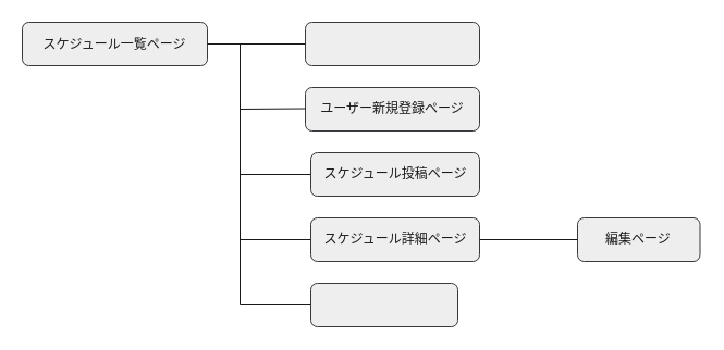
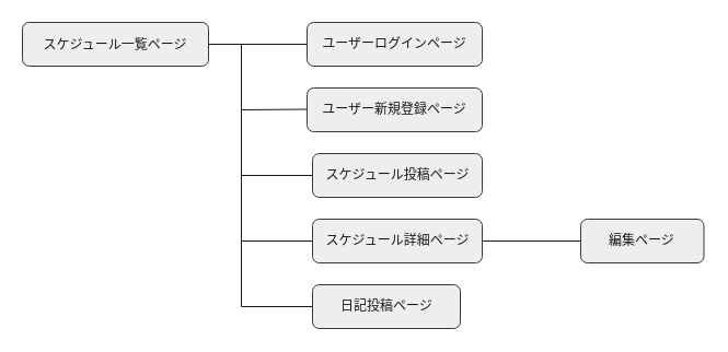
+ <mxCell id="5" value="ユーザーログインページ" style="text;html=1;strokeColor=none;fillColor=none;align=center;verticalAlign=middle;whiteSpace=wrap;rounded=0;fontColor=#191919;" vertex="1" parent="1"><mxGeometry x="290" y="30" width="140" height="20" as="geometry" /></mxCell>
+ <mxCell id="17" value="日記投稿ページ" style="text;html=1;strokeColor=none;fillColor=none;align=center;verticalAlign=middle;whiteSpace=wrap;rounded=0;fontColor=#191919;" vertex="1" parent="1"><mxGeometry x="307.5" y="265" width="90" height="30" as="geometry" /></mxCell>
